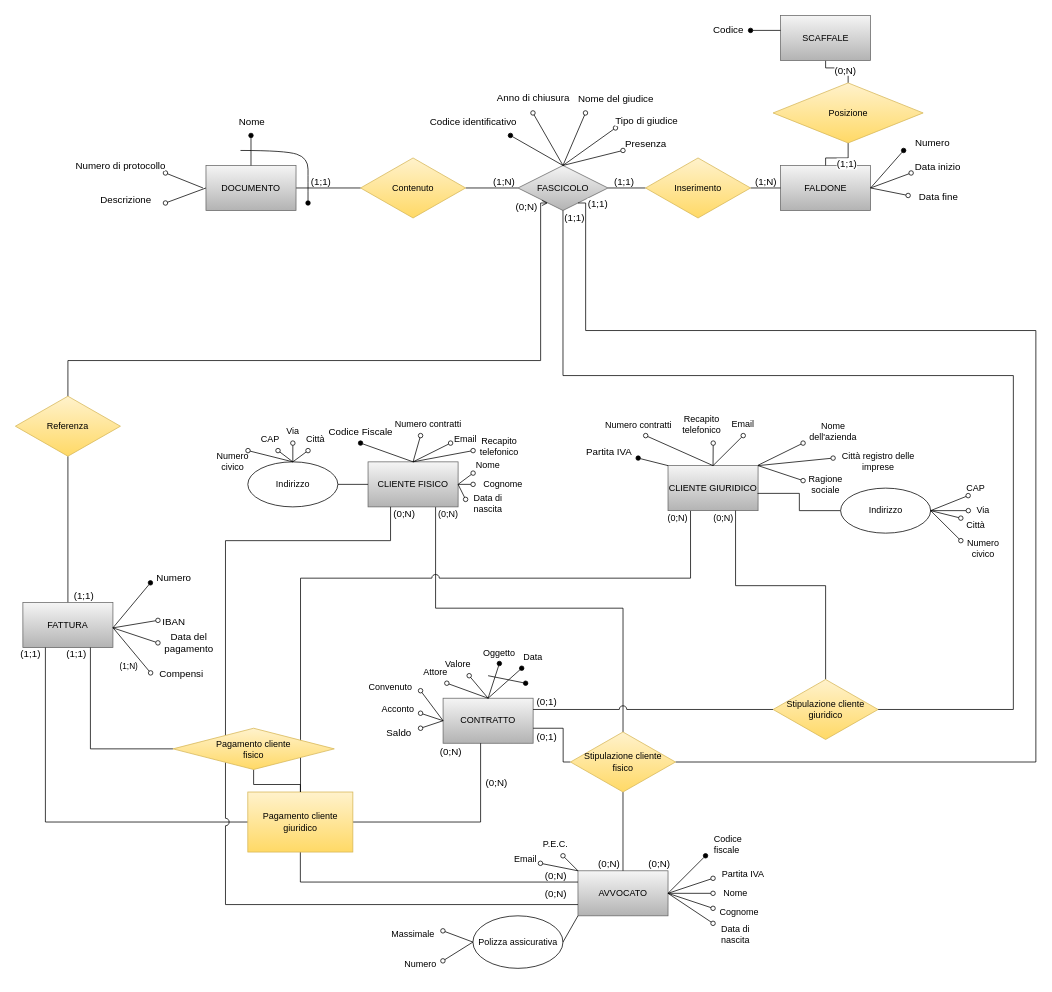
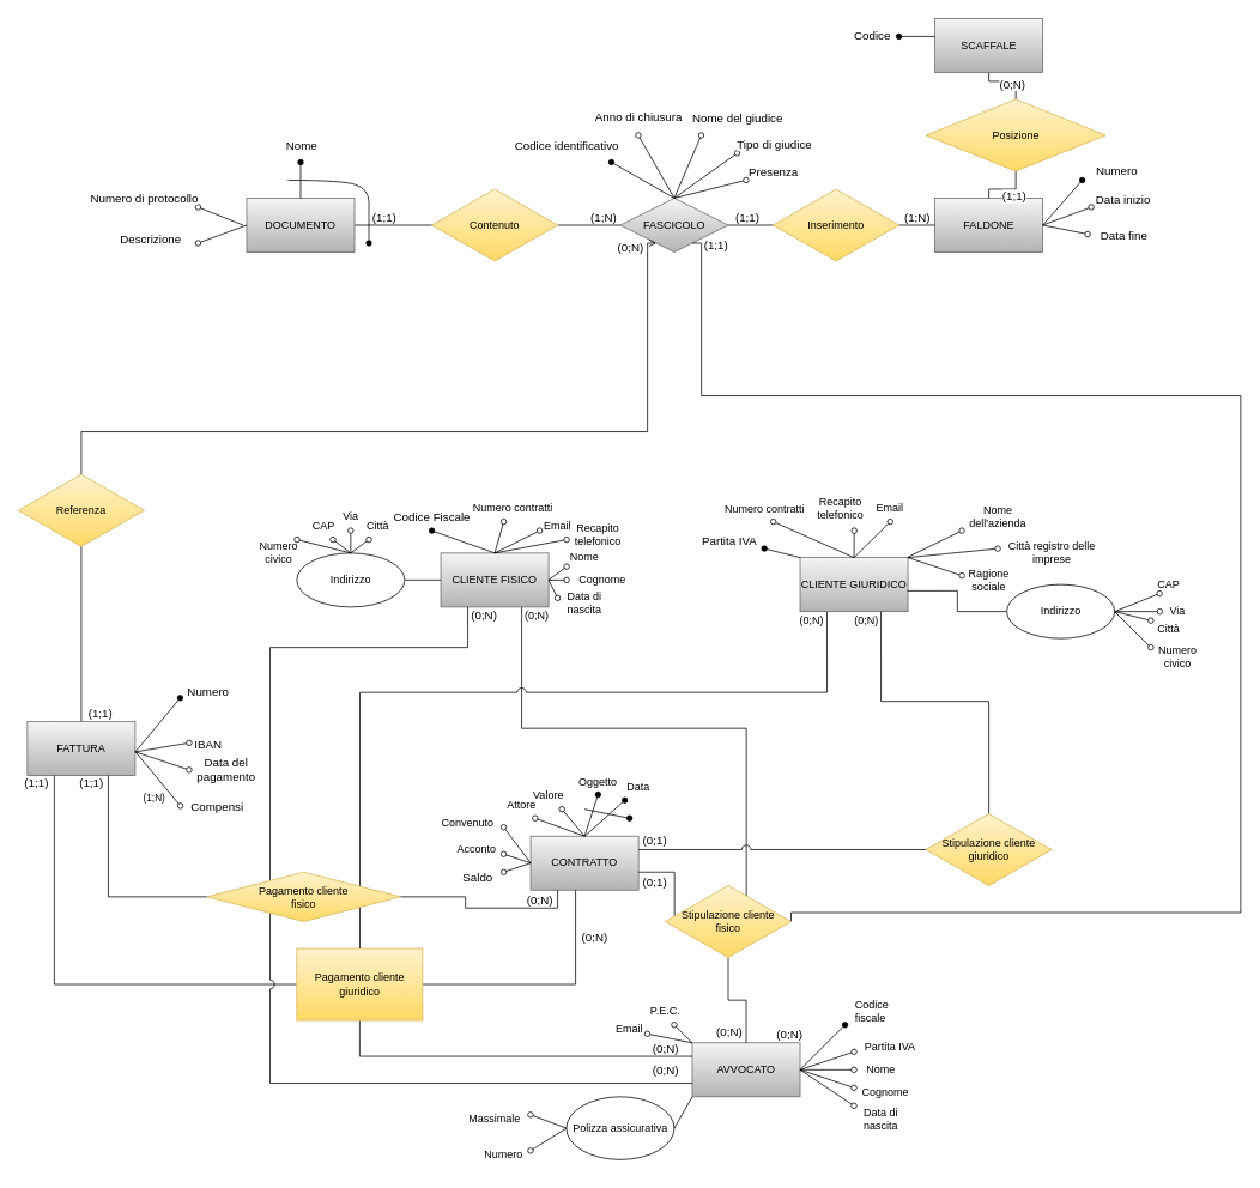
- <mxCell id="175" style="edgeStyle=orthogonalEdgeStyle;rounded=0;orthogonalLoop=1;jettySize=auto;html=1;fontSize=13;endArrow=none;endFill=0;entryX=0.5;entryY=1;entryDx=0;entryDy=0;exitX=1;exitY=0.5;exitDx=0;exitDy=0;" parent="1" source="173" target="2" edge="1"><mxGeometry relative="1" as="geometry"><mxPoint x="789.77" y="290" as="targetPoint" /><Array as="points"><mxPoint x="1350" y="945" /><mxPoint x="1350" y="500" /><mxPoint x="750" y="500" /></Array><mxPoint x="909.77" y="1025" as="sourcePoint" /></mxGeometry></mxCell>
- <mxCell id="176" value="(1;1)" style="edgeLabel;html=1;align=center;verticalAlign=middle;resizable=0;points=[];fontSize=13;" parent="175" vertex="1" connectable="0"><mxGeometry x="0.97" relative="1" as="geometry"><mxPoint x="15" y="-12" as="offset" /></mxGeometry></mxCell>
- <mxCell id="57" value="Stipulazione cliente&lt;br&gt;fisico" style="rhombus;whiteSpace=wrap;html=1;fillColor=#fff2cc;gradientColor=#ffd966;strokeColor=#d6b656;" parent="1" vertex="1"><mxGeometry x="759.77" y="975" width="140" height="80" as="geometry" /></mxCell>
+ <mxCell id="57" value="Stipulazione cliente&lt;br&gt;fisico" style="rhombus;whiteSpace=wrap;html=1;fillColor=#fff2cc;gradientColor=#ffd966;strokeColor=#d6b656;" parent="1" vertex="1"><mxGeometry x="739.77" y="985" width="140" height="80" as="geometry" /></mxCell>
- <mxCell id="165" style="edgeStyle=orthogonalEdgeStyle;rounded=0;orthogonalLoop=1;jettySize=auto;html=1;endArrow=none;endFill=0;jumpStyle=arc;jumpSize=10;" parent="1" source="167" target="64" edge="1"><mxGeometry relative="1" as="geometry" /></mxCell>
+ <mxCell id="165" style="edgeStyle=orthogonalEdgeStyle;rounded=0;orthogonalLoop=1;jettySize=auto;html=1;entryX=0.25;entryY=1;entryDx=0;entryDy=0;endArrow=none;endFill=0;jumpStyle=arc;jumpSize=10;" parent="1" source="167" target="45" edge="1"><mxGeometry relative="1" as="geometry" /></mxCell>
